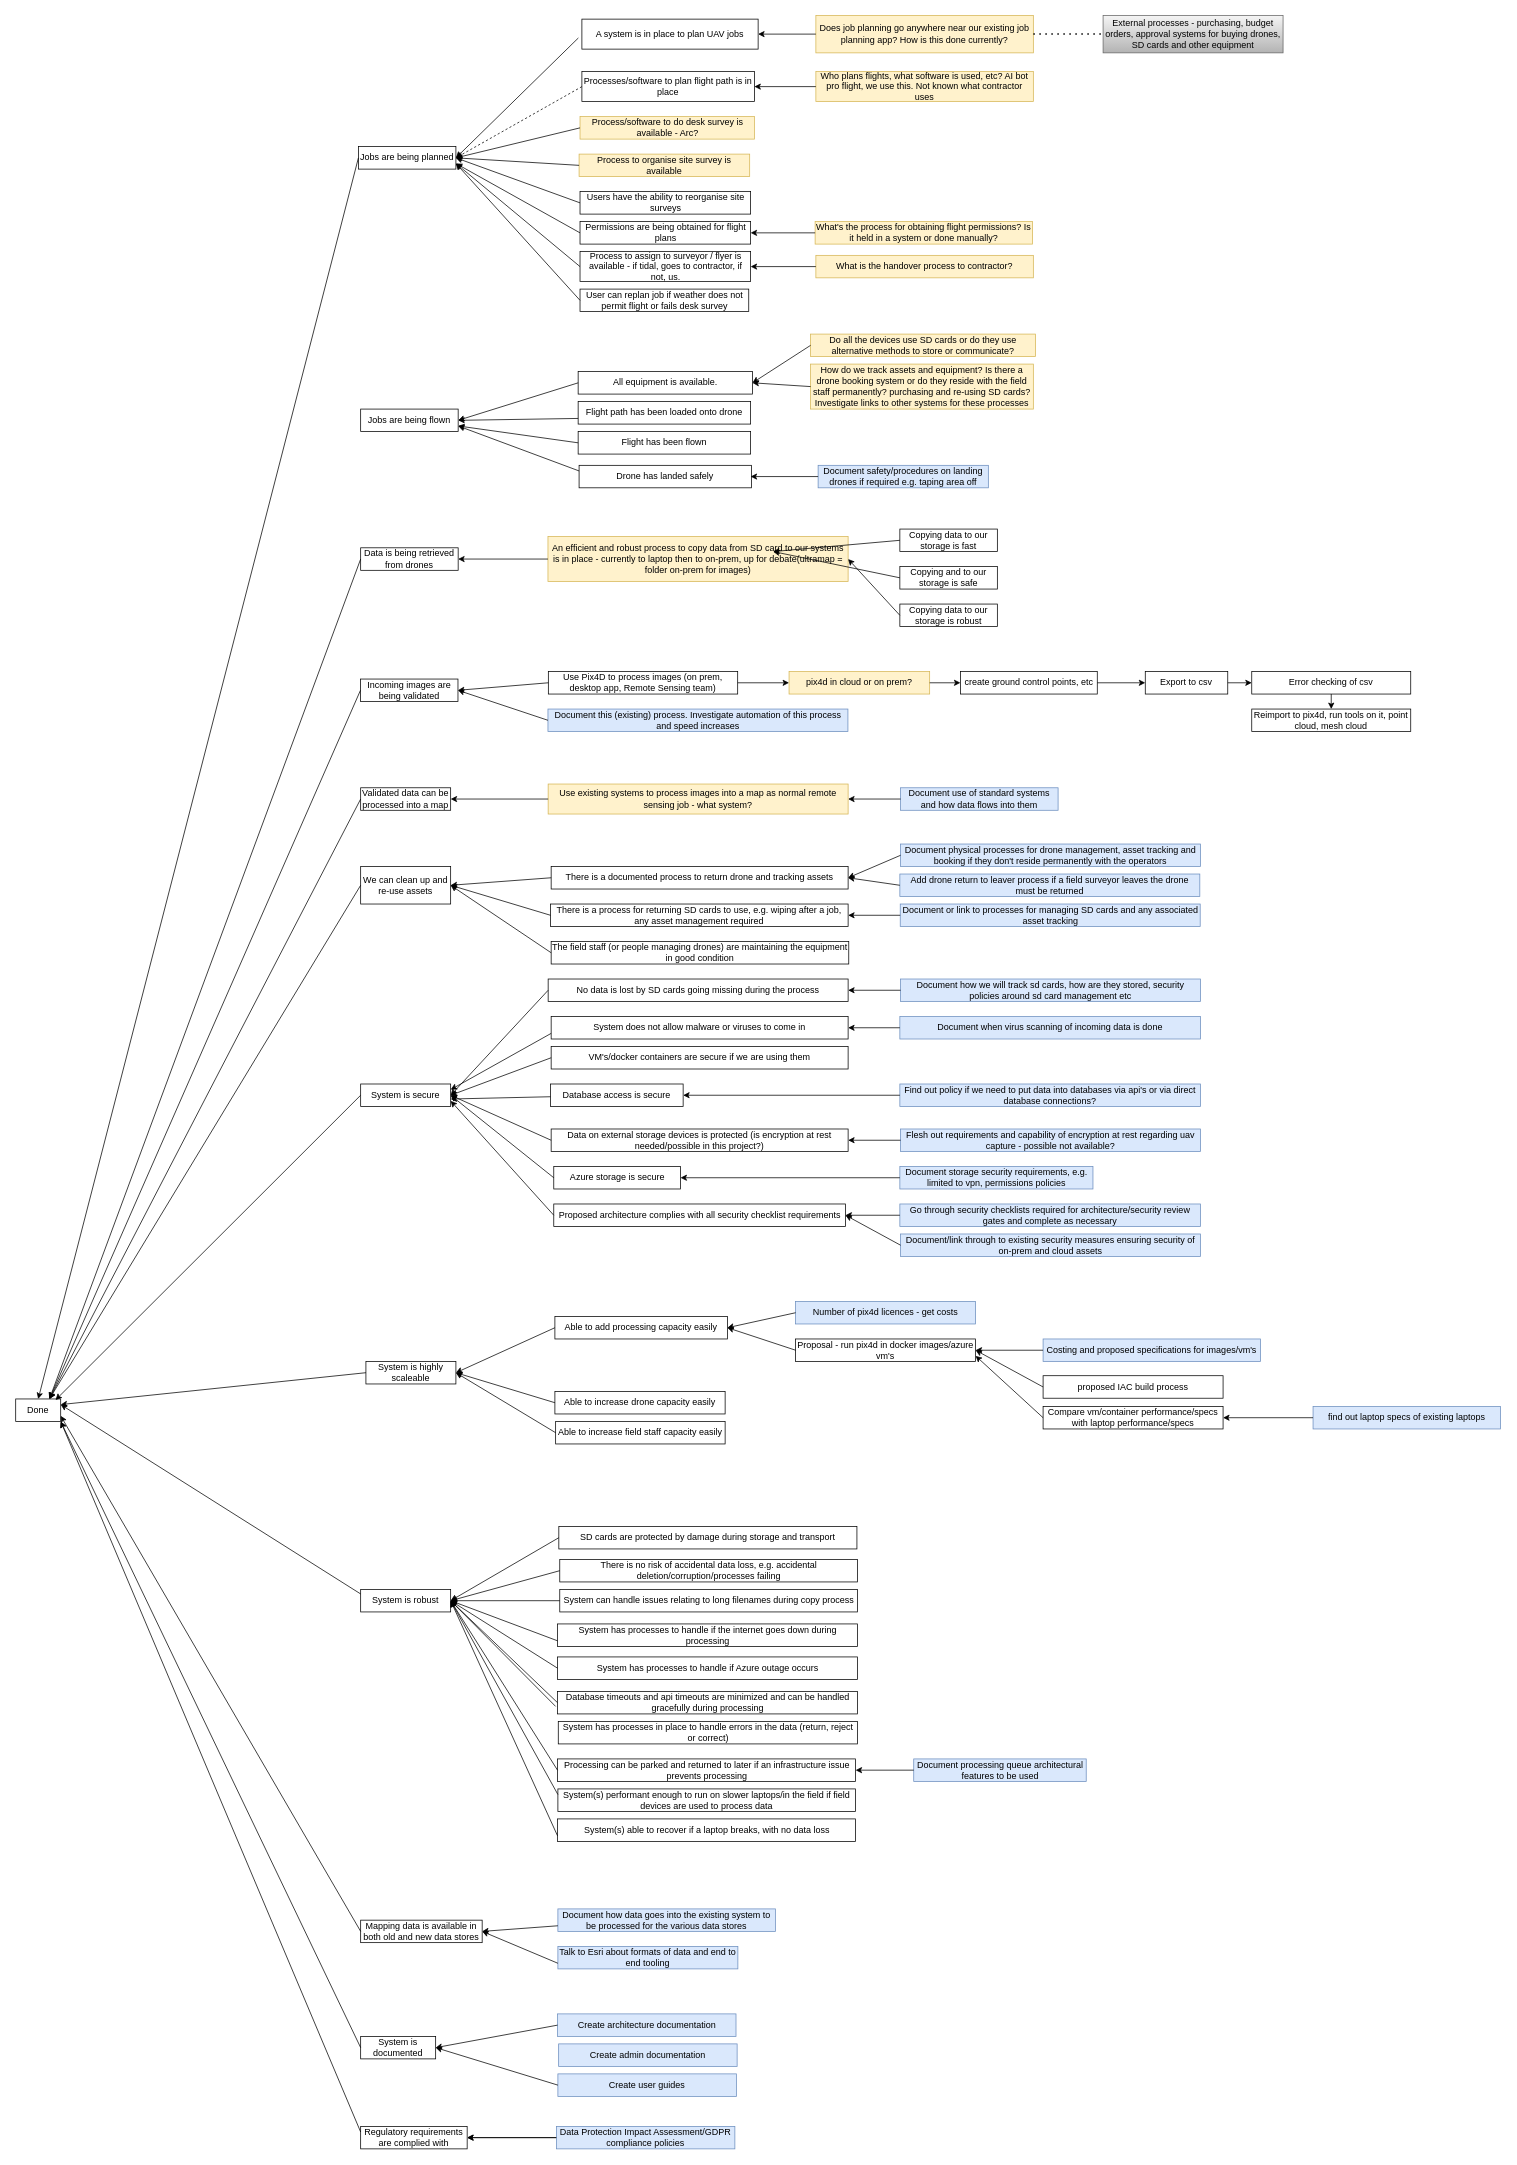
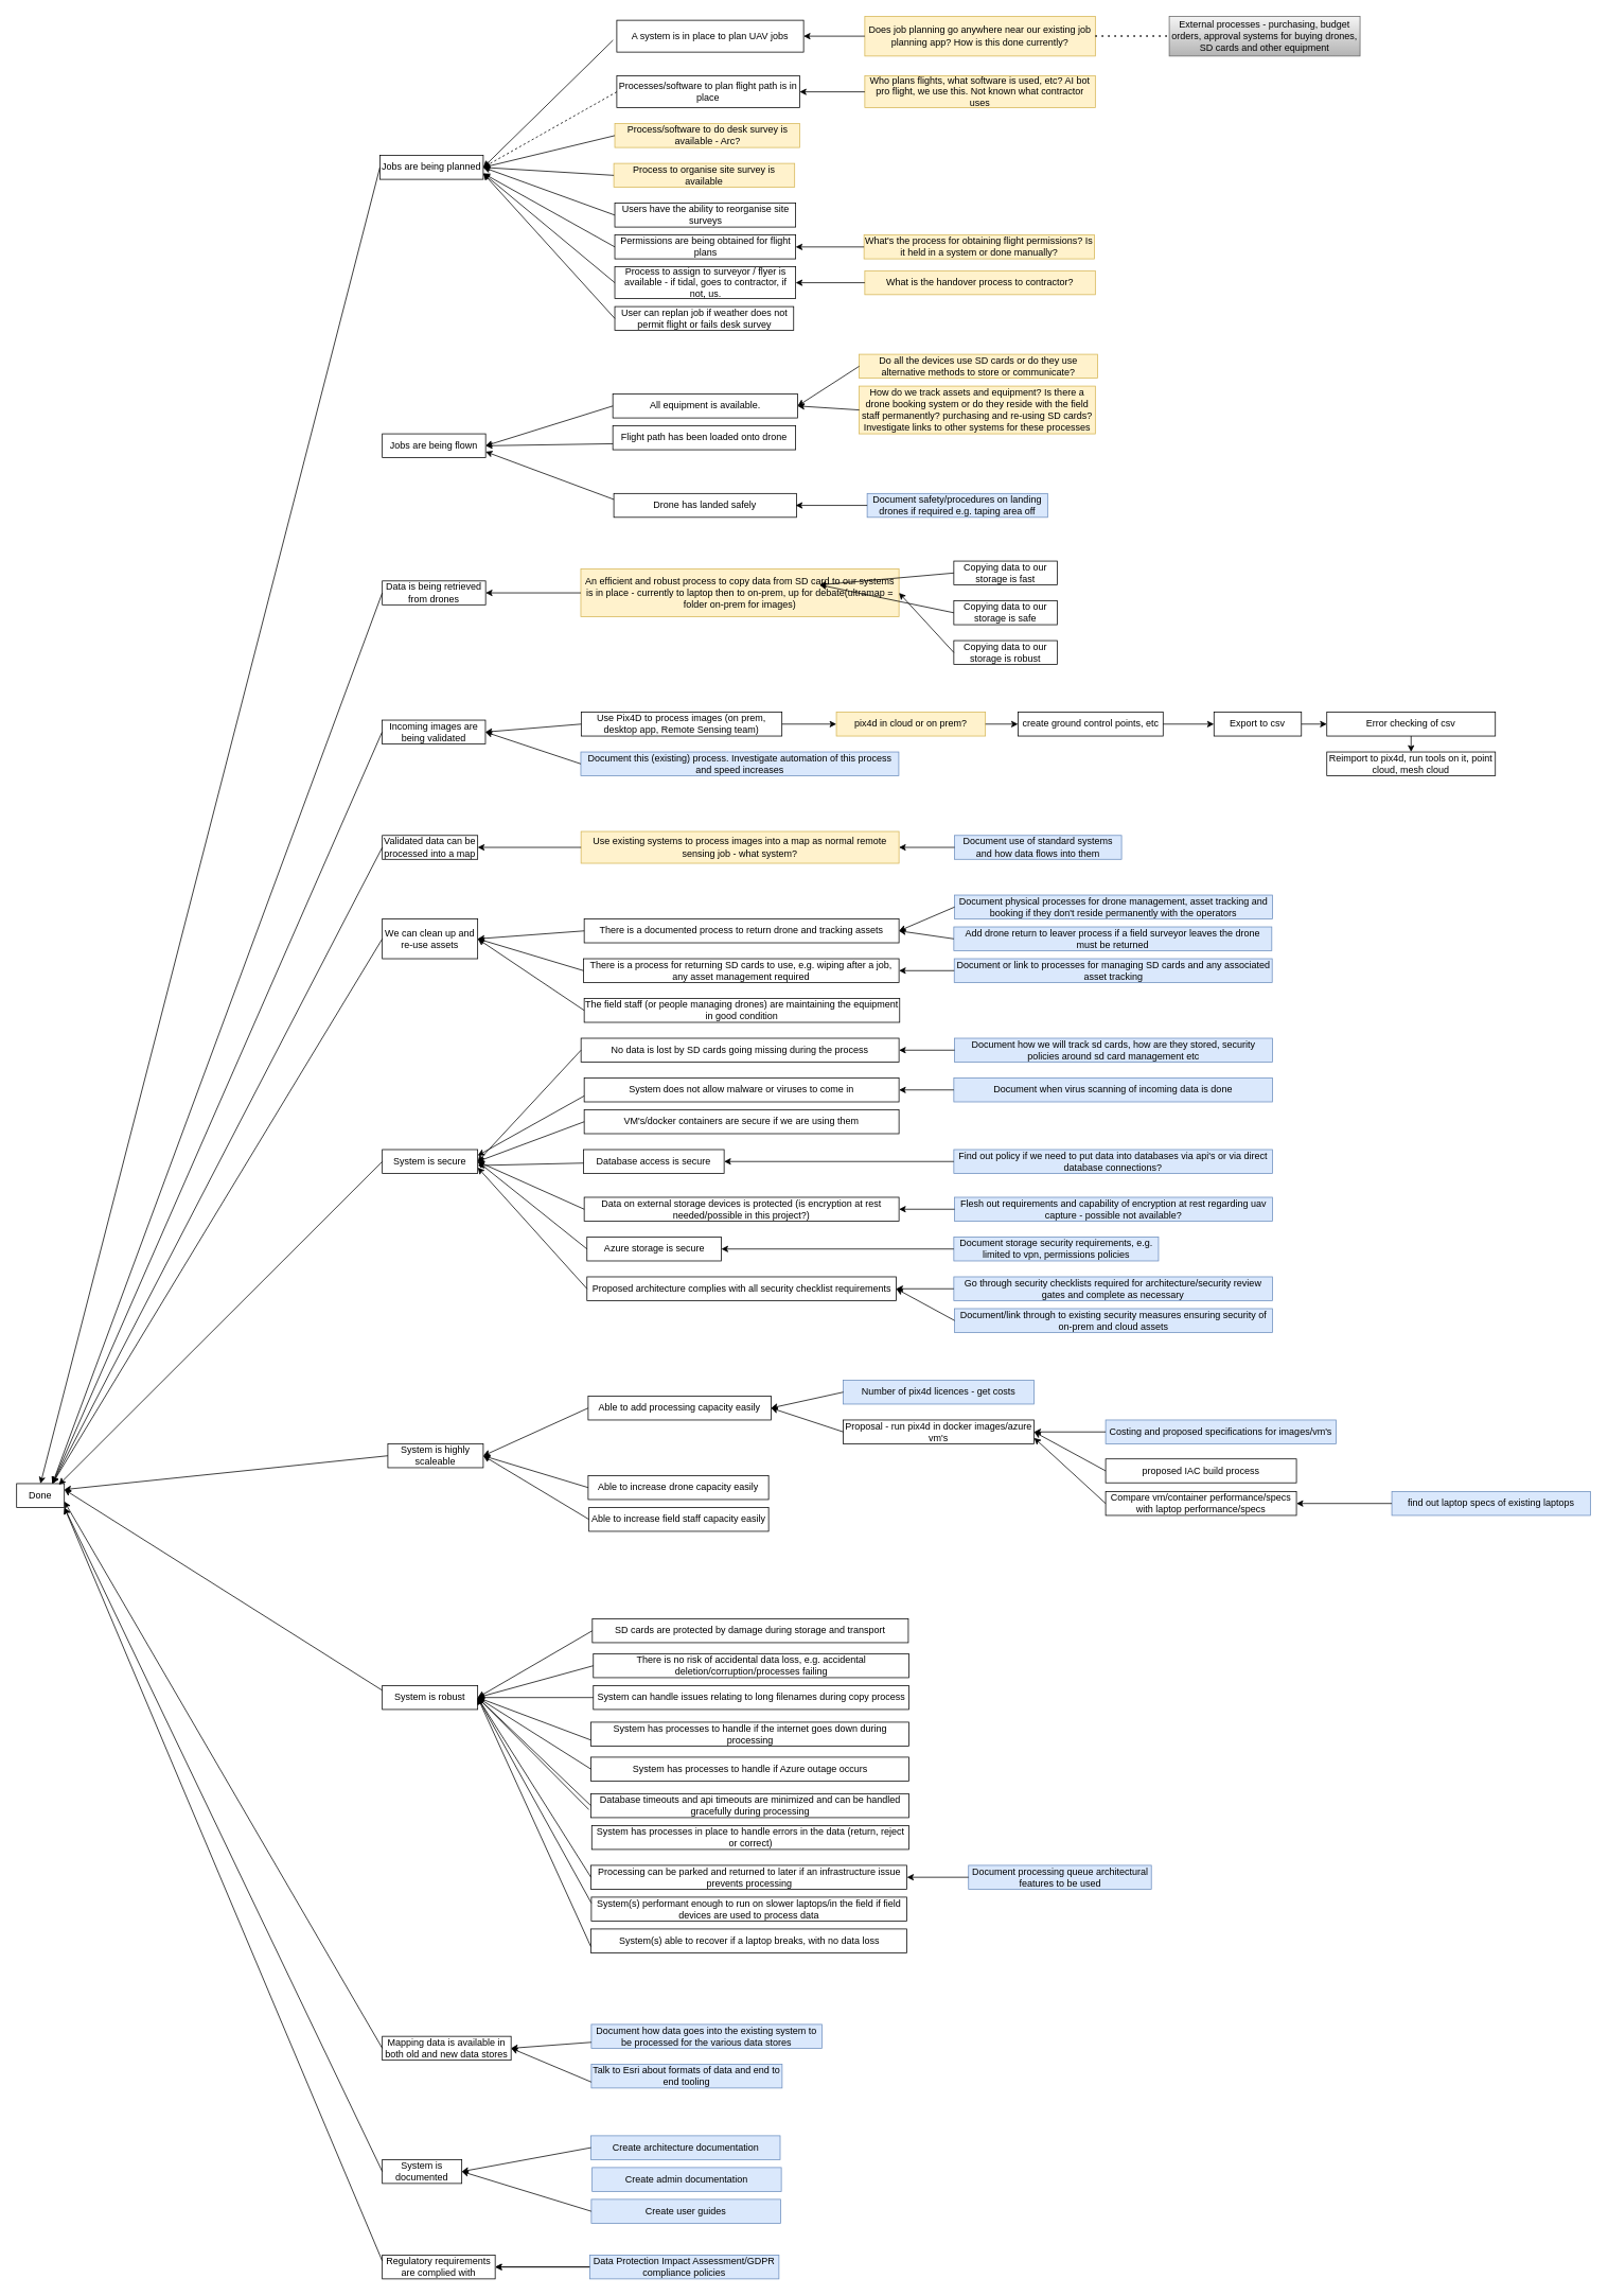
- <mxCell id="165" value="" style="endArrow=classic;html=1;rounded=0;entryX=1;entryY=0.75;entryDx=0;entryDy=0;exitX=0;exitY=0.5;exitDx=0;exitDy=0;" edge="1" parent="1" source="21" target="4"><mxGeometry width="50" height="50" relative="1" as="geometry"><mxPoint x="620" y="655" as="sourcePoint" /><mxPoint x="670" y="605" as="targetPoint" /></mxGeometry></mxCell>
- <mxCell id="21" value="Flight has been flown" style="text;html=1;align=center;verticalAlign=middle;whiteSpace=wrap;rounded=0;strokeColor=default;" parent="1" vertex="1"><mxGeometry x="770" y="575" width="230" height="30" as="geometry" /></mxCell>
- <mxCell id="150" value="Copying and to our storage is safe" style="text;html=1;strokeColor=default;fillColor=none;align=center;verticalAlign=middle;whiteSpace=wrap;rounded=0;" vertex="1" parent="1"><mxGeometry x="1199" y="755" width="130" height="30" as="geometry" /></mxCell>
+ <mxCell id="150" value="Copying data to our storage is safe" style="text;html=1;strokeColor=default;fillColor=none;align=center;verticalAlign=middle;whiteSpace=wrap;rounded=0;" vertex="1" parent="1"><mxGeometry x="1199" y="755" width="130" height="30" as="geometry" /></mxCell>
